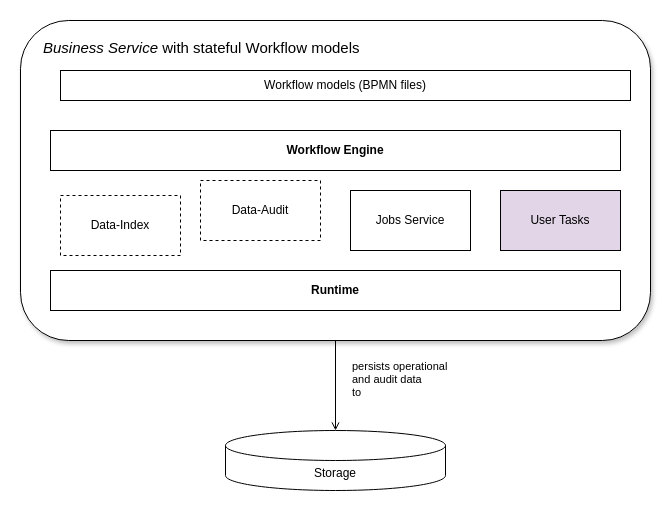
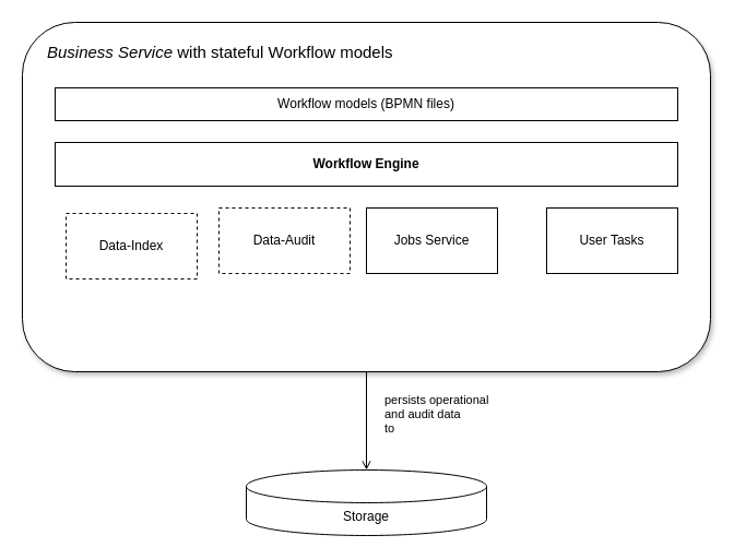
- <mxCell id="5" value="Workflow models (BPMN files)" style="rounded=0;whiteSpace=wrap;html=1;" vertex="1" parent="1"><mxGeometry x="60" y="70" width="570" height="30" as="geometry" /></mxCell>
+ <mxCell id="5" value="Workflow models (BPMN files)" style="rounded=0;whiteSpace=wrap;html=1;" vertex="1" parent="1"><mxGeometry x="50" y="80" width="570" height="30" as="geometry" /></mxCell>
- <mxCell id="9" value="Data-Audit" style="rounded=0;whiteSpace=wrap;html=1;dashed=1;" vertex="1" parent="1"><mxGeometry x="200" y="180" width="120" height="60" as="geometry" /></mxCell>
+ <mxCell id="9" value="Data-Audit" style="rounded=0;whiteSpace=wrap;html=1;dashed=1;" vertex="1" parent="1"><mxGeometry x="200" y="190" width="120" height="60" as="geometry" /></mxCell>
- <mxCell id="10" value="Jobs Service" style="rounded=0;whiteSpace=wrap;html=1;" vertex="1" parent="1"><mxGeometry x="350" y="190" width="120" height="60" as="geometry" /></mxCell>
+ <mxCell id="10" value="Jobs Service" style="rounded=0;whiteSpace=wrap;html=1;" vertex="1" parent="1"><mxGeometry x="335" y="190" width="120" height="60" as="geometry" /></mxCell>
- <mxCell id="11" value="User Tasks" style="rounded=0;whiteSpace=wrap;html=1;fillColor=#e1d5e7;" vertex="1" parent="1"><mxGeometry x="500" y="190" width="120" height="60" as="geometry" /></mxCell>
+ <mxCell id="11" value="User Tasks" style="rounded=0;whiteSpace=wrap;html=1;" vertex="1" parent="1"><mxGeometry x="500" y="190" width="120" height="60" as="geometry" /></mxCell>
- <mxCell id="7" value="Runtime" style="rounded=0;whiteSpace=wrap;html=1;fontStyle=1" vertex="1" parent="1"><mxGeometry x="50" y="270" width="570" height="40" as="geometry" /></mxCell>
